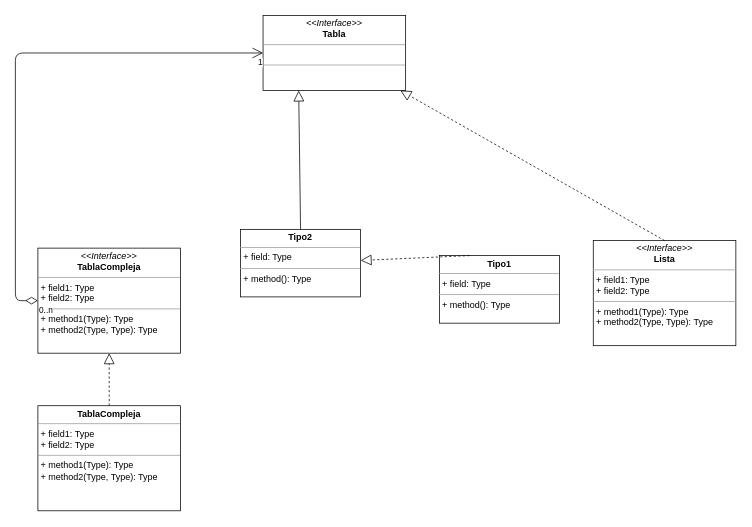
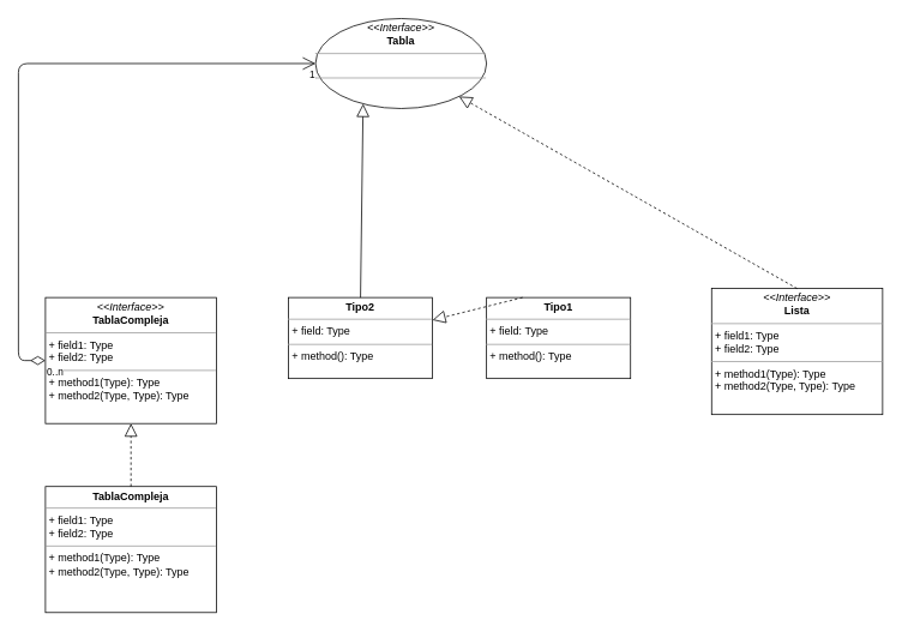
- <mxCell id="2" value="&lt;p style=&quot;margin: 0px ; margin-top: 4px ; text-align: center&quot;&gt;&lt;i&gt;&amp;lt;&amp;lt;Interface&amp;gt;&amp;gt;&lt;/i&gt;&lt;br&gt;&lt;b&gt;Tabla&lt;/b&gt;&lt;/p&gt;&lt;hr size=&quot;1&quot;&gt;&lt;p style=&quot;margin: 0px ; margin-left: 4px&quot;&gt;&lt;br&gt;&lt;/p&gt;&lt;hr size=&quot;1&quot;&gt;&lt;p style=&quot;margin: 0px ; margin-left: 4px&quot;&gt;&lt;br&gt;&lt;/p&gt;" style="verticalAlign=top;align=left;overflow=fill;fontSize=12;fontFamily=Helvetica;html=1;" parent="1" vertex="1"><mxGeometry x="350" y="20" width="190" height="100" as="geometry" /></mxCell>
+ <mxCell id="2" value="&lt;p style=&quot;margin: 0px ; margin-top: 4px ; text-align: center&quot;&gt;&lt;i&gt;&amp;lt;&amp;lt;Interface&amp;gt;&amp;gt;&lt;/i&gt;&lt;br&gt;&lt;b&gt;Tabla&lt;/b&gt;&lt;/p&gt;&lt;hr size=&quot;1&quot;&gt;&lt;p style=&quot;margin: 0px ; margin-left: 4px&quot;&gt;&lt;br&gt;&lt;/p&gt;&lt;hr size=&quot;1&quot;&gt;&lt;p style=&quot;margin: 0px ; margin-left: 4px&quot;&gt;&lt;br&gt;&lt;/p&gt;" style="ellipse;verticalAlign=top;align=left;overflow=fill;fontSize=12;fontFamily=Helvetica;html=1;" parent="1" vertex="1"><mxGeometry x="350" y="20" width="190" height="100" as="geometry" /></mxCell>
- <mxCell id="6" value="&lt;p style=&quot;margin: 0px ; margin-top: 4px ; text-align: center&quot;&gt;&lt;b&gt;Tipo2&lt;/b&gt;&lt;/p&gt;&lt;hr size=&quot;1&quot;&gt;&lt;p style=&quot;margin: 0px ; margin-left: 4px&quot;&gt;+ field: Type&lt;/p&gt;&lt;hr size=&quot;1&quot;&gt;&lt;p style=&quot;margin: 0px ; margin-left: 4px&quot;&gt;+ method(): Type&lt;/p&gt;" style="verticalAlign=top;align=left;overflow=fill;fontSize=12;fontFamily=Helvetica;html=1;" parent="1" vertex="1"><mxGeometry x="320" y="305" width="160" height="90" as="geometry" /></mxCell>
+ <mxCell id="6" value="&lt;p style=&quot;margin: 0px ; margin-top: 4px ; text-align: center&quot;&gt;&lt;b&gt;Tipo2&lt;/b&gt;&lt;/p&gt;&lt;hr size=&quot;1&quot;&gt;&lt;p style=&quot;margin: 0px ; margin-left: 4px&quot;&gt;+ field: Type&lt;/p&gt;&lt;hr size=&quot;1&quot;&gt;&lt;p style=&quot;margin: 0px ; margin-left: 4px&quot;&gt;+ method(): Type&lt;/p&gt;" style="verticalAlign=top;align=left;overflow=fill;fontSize=12;fontFamily=Helvetica;html=1;" parent="1" vertex="1"><mxGeometry x="320" y="330" width="160" height="90" as="geometry" /></mxCell>
- <mxCell id="3" value="&lt;p style=&quot;margin: 0px ; margin-top: 4px ; text-align: center&quot;&gt;&lt;b&gt;Tipo1&lt;/b&gt;&lt;/p&gt;&lt;hr size=&quot;1&quot;&gt;&lt;p style=&quot;margin: 0px ; margin-left: 4px&quot;&gt;+ field: Type&lt;/p&gt;&lt;hr size=&quot;1&quot;&gt;&lt;p style=&quot;margin: 0px ; margin-left: 4px&quot;&gt;+ method(): Type&lt;/p&gt;" style="verticalAlign=top;align=left;overflow=fill;fontSize=12;fontFamily=Helvetica;html=1;" parent="1" vertex="1"><mxGeometry x="585" y="340" width="160" height="90" as="geometry" /></mxCell>
+ <mxCell id="3" value="&lt;p style=&quot;margin: 0px ; margin-top: 4px ; text-align: center&quot;&gt;&lt;b&gt;Tipo1&lt;/b&gt;&lt;/p&gt;&lt;hr size=&quot;1&quot;&gt;&lt;p style=&quot;margin: 0px ; margin-left: 4px&quot;&gt;+ field: Type&lt;/p&gt;&lt;hr size=&quot;1&quot;&gt;&lt;p style=&quot;margin: 0px ; margin-left: 4px&quot;&gt;+ method(): Type&lt;/p&gt;" style="verticalAlign=top;align=left;overflow=fill;fontSize=12;fontFamily=Helvetica;html=1;" parent="1" vertex="1"><mxGeometry x="540" y="330" width="160" height="90" as="geometry" /></mxCell>
